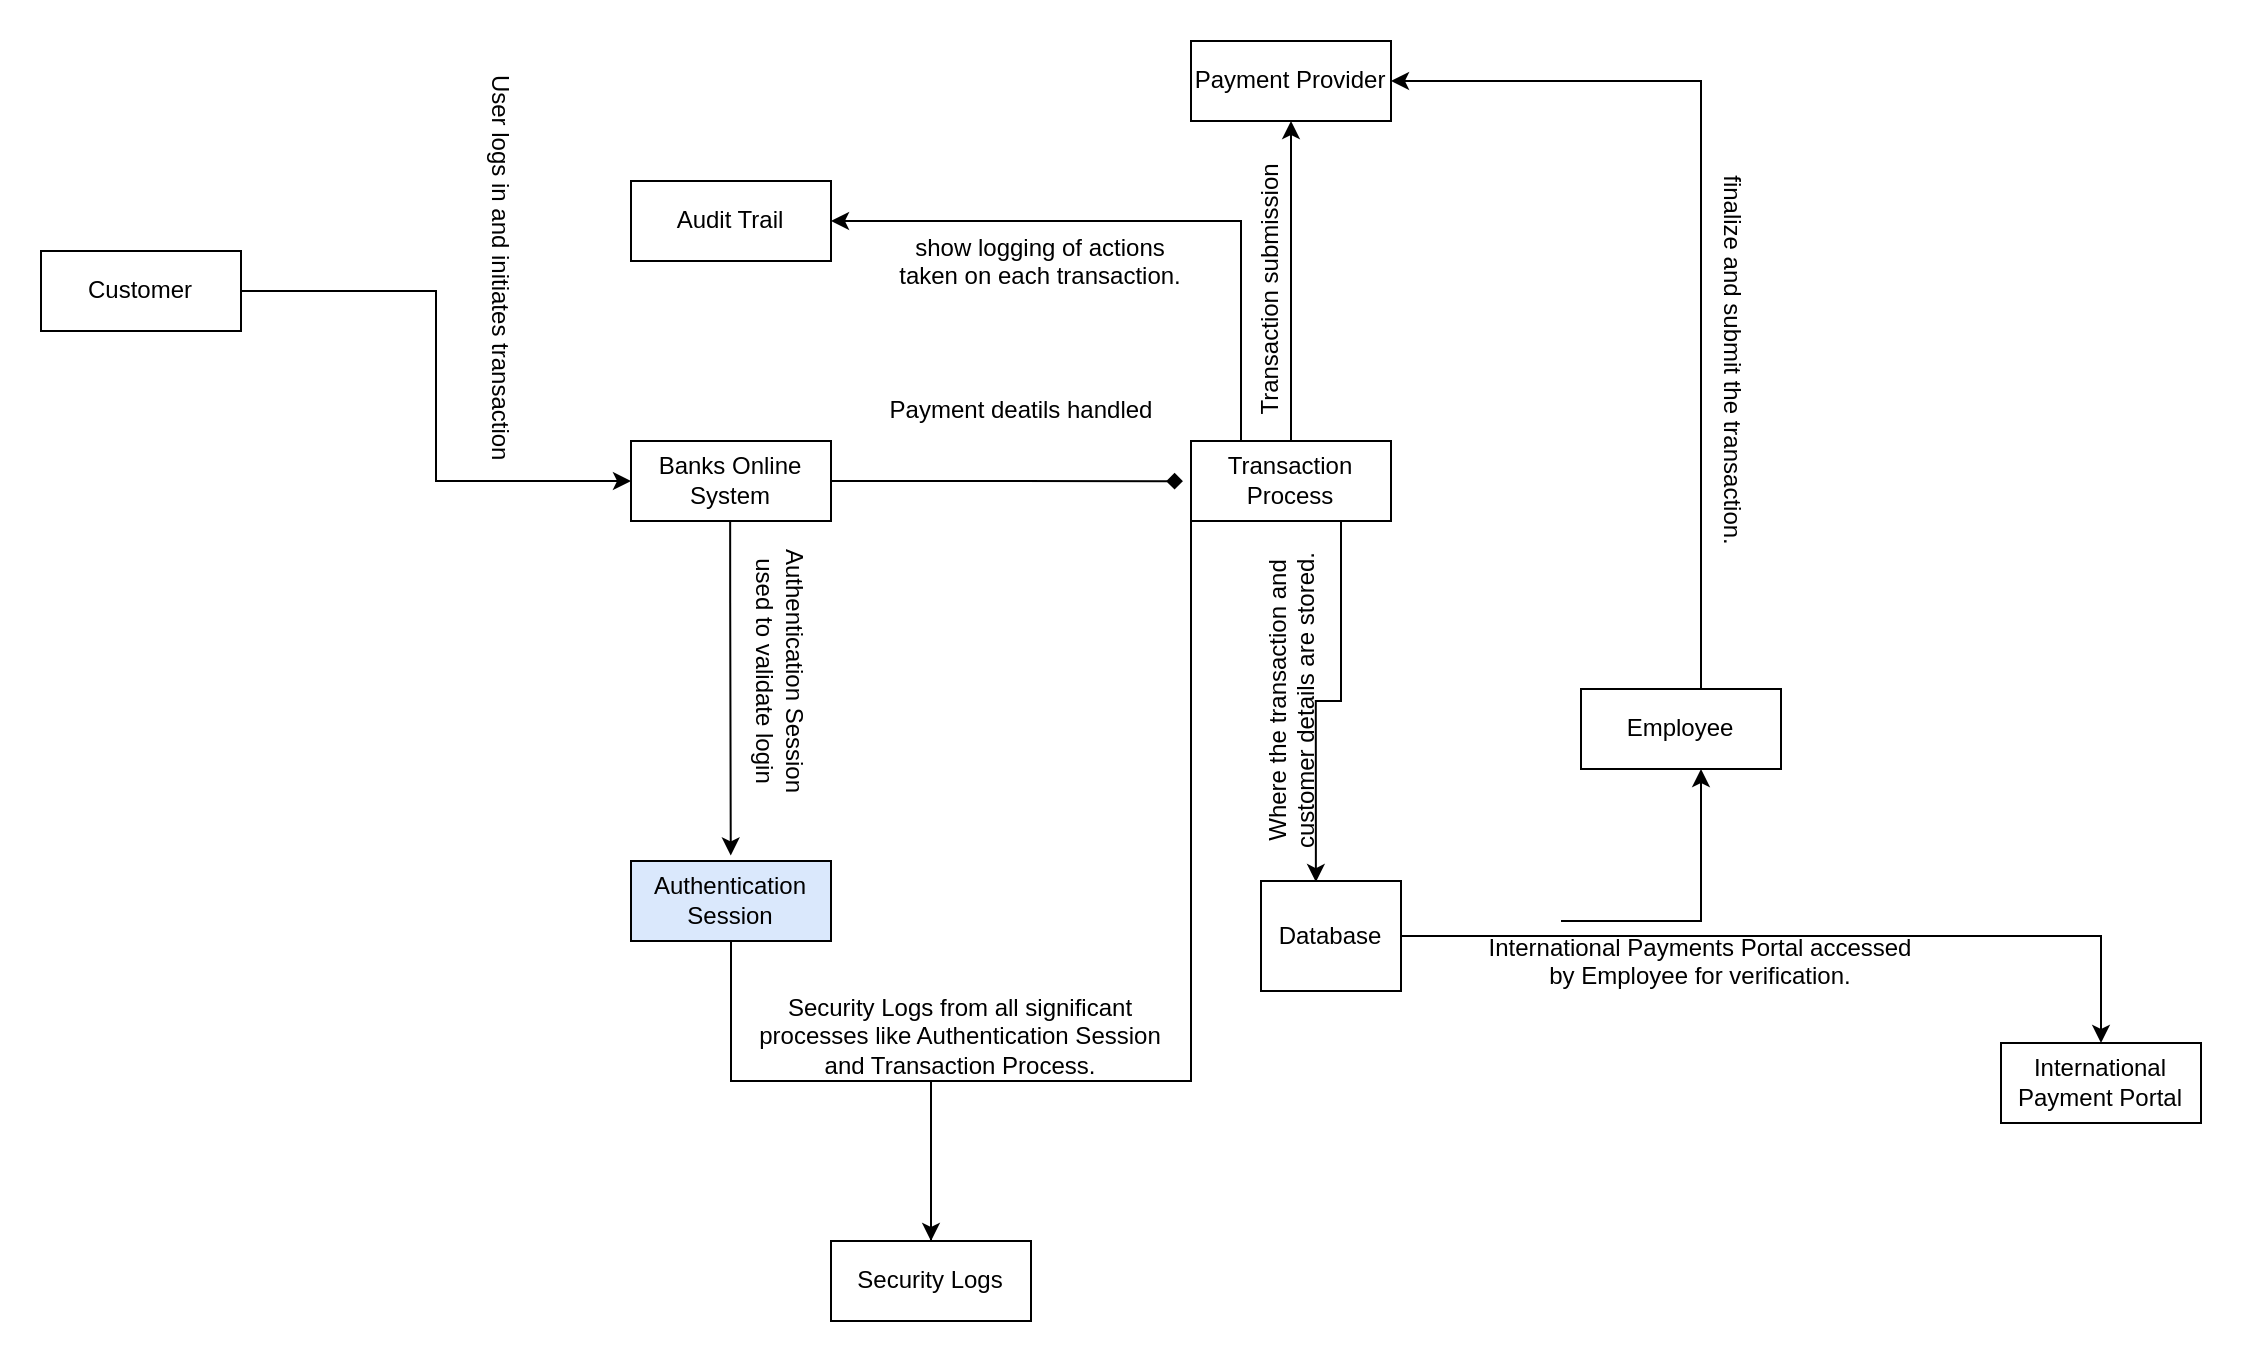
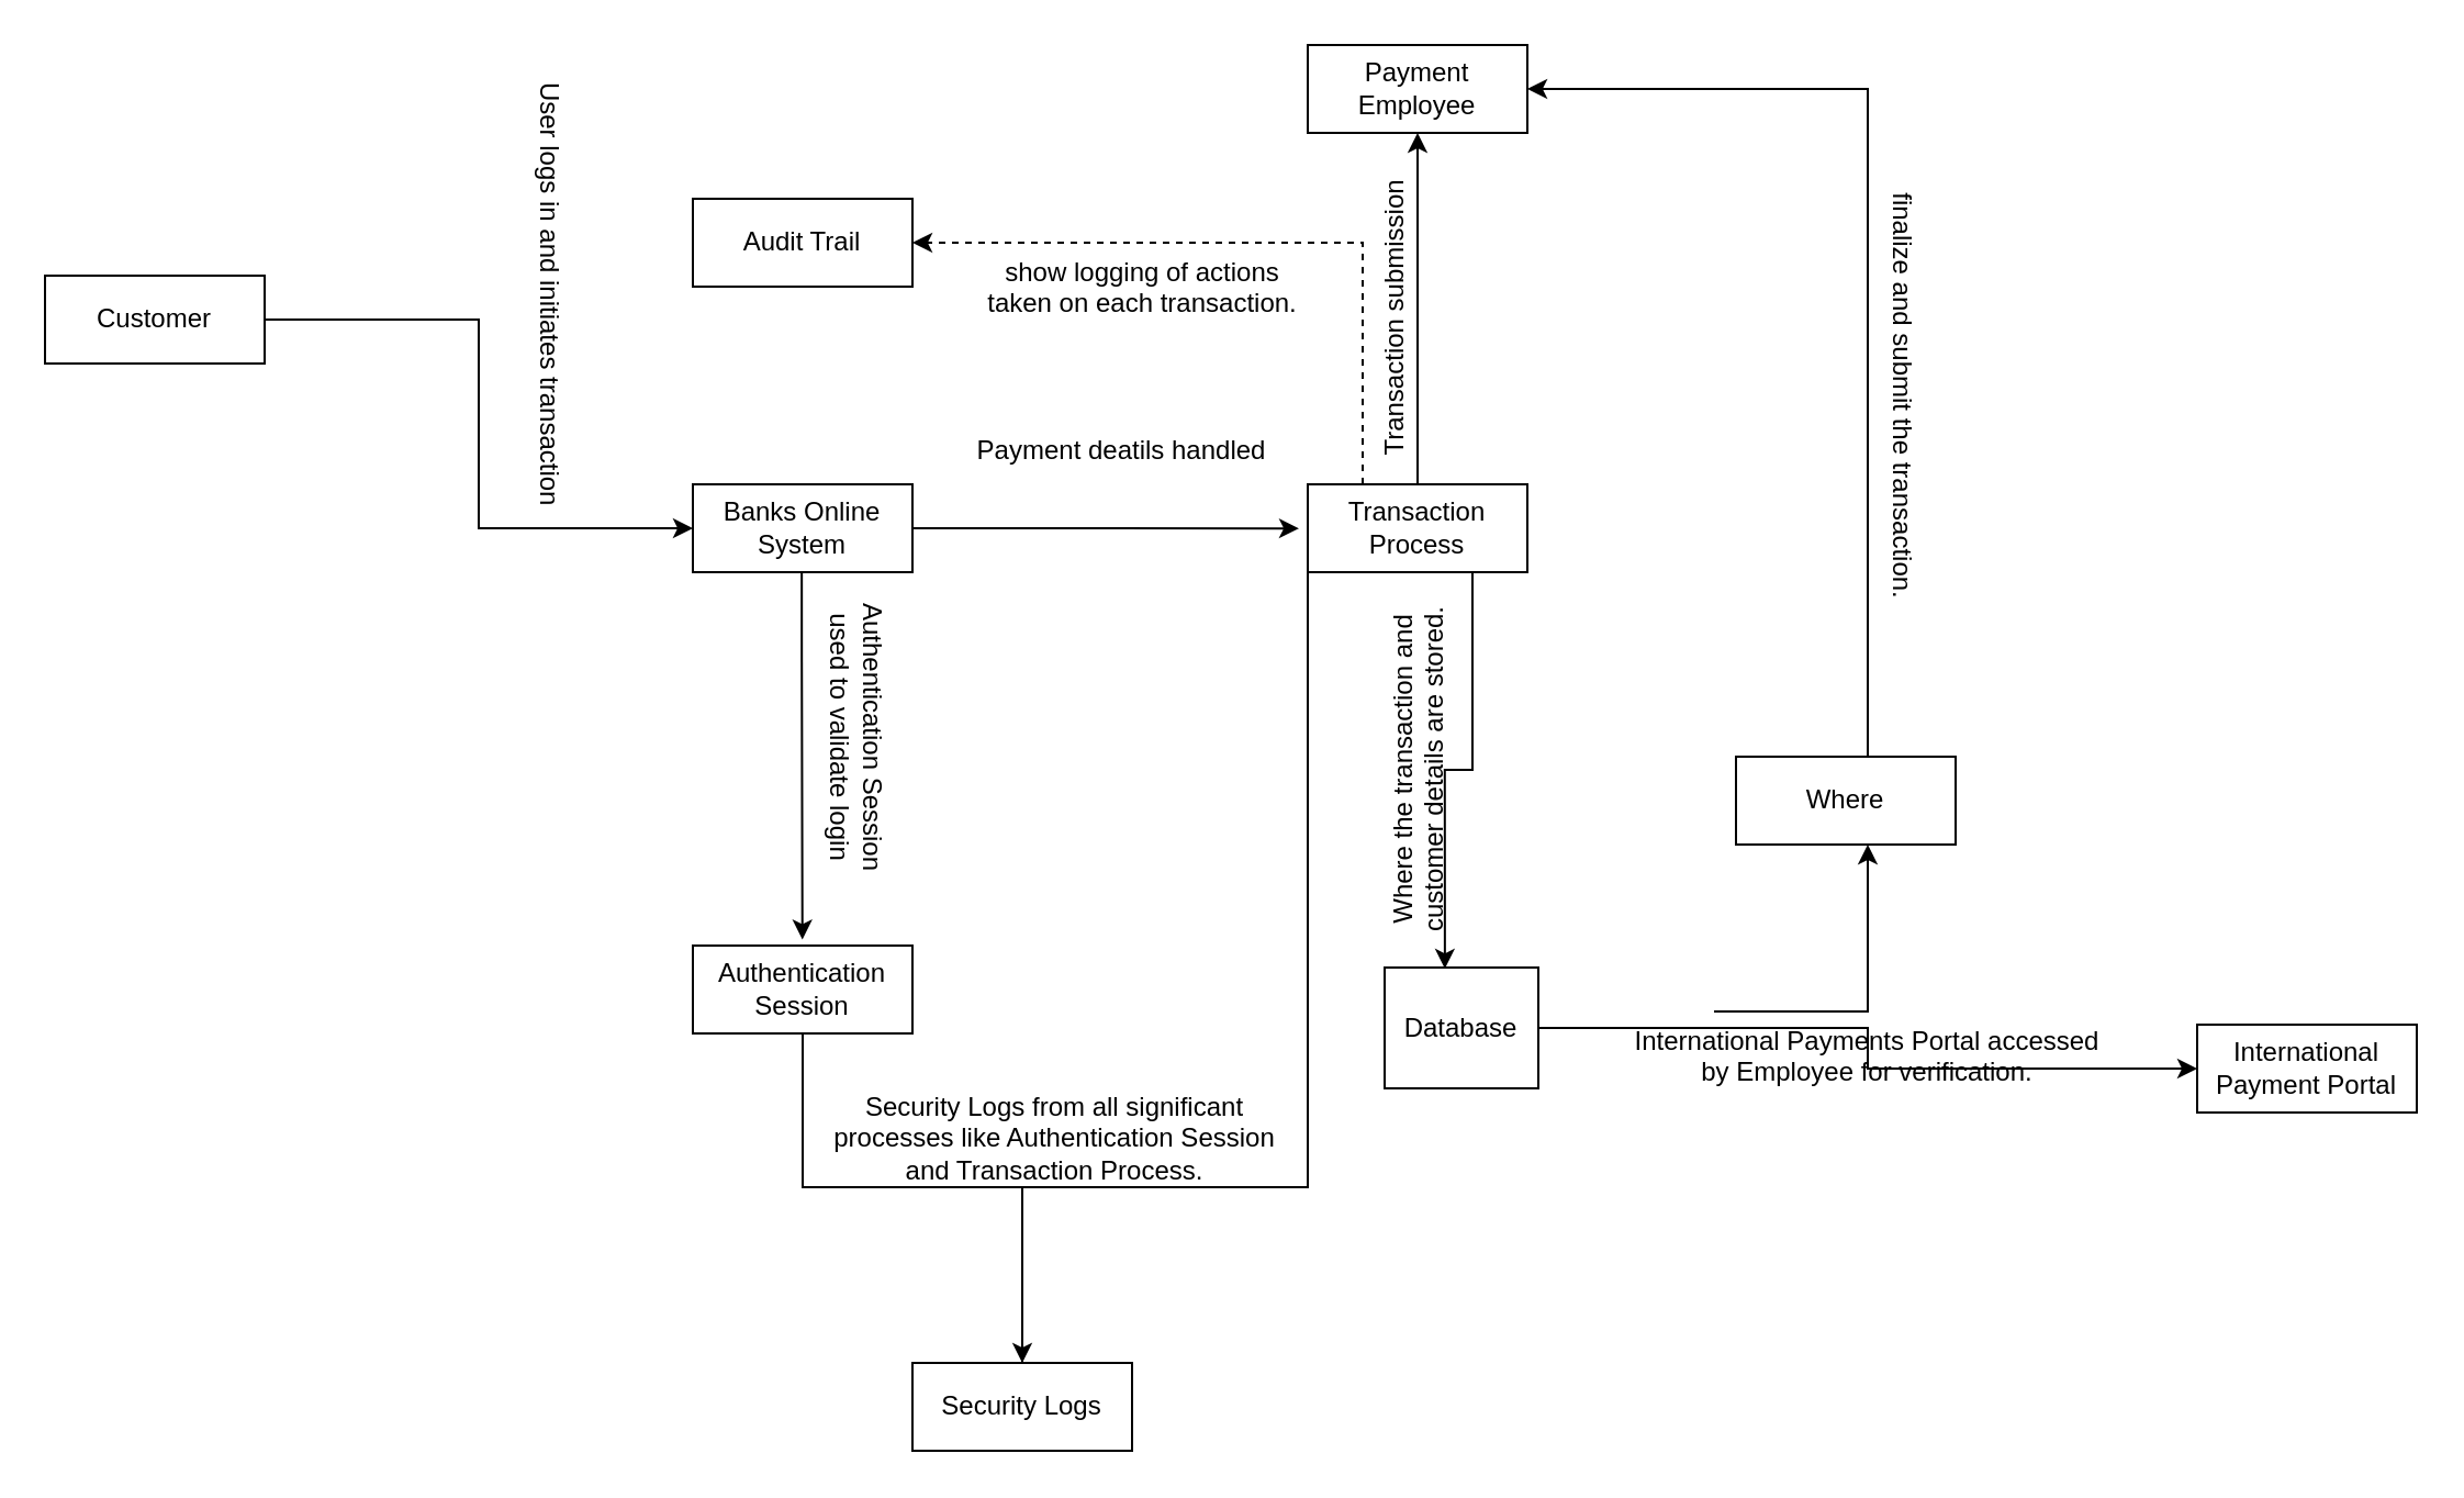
- <mxCell id="14" value="Payment Provider" style="whiteSpace=wrap;html=1;align=center;" parent="1" vertex="1"><mxGeometry x="595" y="20" width="100" height="40" as="geometry" /></mxCell>
+ <mxCell id="14" value="Payment Employee" style="whiteSpace=wrap;html=1;align=center;" parent="1" vertex="1"><mxGeometry x="595" y="20" width="100" height="40" as="geometry" /></mxCell>
- <mxCell id="12" style="edgeStyle=orthogonalEdgeStyle;rounded=0;orthogonalLoop=1;jettySize=auto;html=1;exitX=0.25;exitY=0;exitDx=0;exitDy=0;entryX=1;entryY=0.5;entryDx=0;entryDy=0;" parent="1" source="13" target="22" edge="1"><mxGeometry relative="1" as="geometry" /></mxCell>
+ <mxCell id="12" style="edgeStyle=orthogonalEdgeStyle;rounded=0;orthogonalLoop=1;jettySize=auto;html=1;exitX=0.25;exitY=0;exitDx=0;exitDy=0;entryX=1;entryY=0.5;entryDx=0;entryDy=0;dashed=1;" parent="1" source="13" target="22" edge="1"><mxGeometry relative="1" as="geometry" /></mxCell>
- <mxCell id="5" style="edgeStyle=orthogonalEdgeStyle;rounded=0;orthogonalLoop=1;jettySize=auto;html=1;exitX=1;exitY=0.5;exitDx=0;exitDy=0;entryX=-0.04;entryY=0.502;entryDx=0;entryDy=0;entryPerimeter=0;endArrow=diamond;" parent="1" source="6" target="13" edge="1"><mxGeometry relative="1" as="geometry" /></mxCell>
+ <mxCell id="5" style="edgeStyle=orthogonalEdgeStyle;rounded=0;orthogonalLoop=1;jettySize=auto;html=1;exitX=1;exitY=0.5;exitDx=0;exitDy=0;entryX=-0.04;entryY=0.502;entryDx=0;entryDy=0;entryPerimeter=0;" parent="1" source="6" target="13" edge="1"><mxGeometry relative="1" as="geometry" /></mxCell>
- <mxCell id="18" value="Employee" style="whiteSpace=wrap;html=1;align=center;" parent="1" vertex="1"><mxGeometry x="790" y="344" width="100" height="40" as="geometry" /></mxCell>
+ <mxCell id="18" value="Where" style="whiteSpace=wrap;html=1;align=center;" parent="1" vertex="1"><mxGeometry x="790" y="344" width="100" height="40" as="geometry" /></mxCell>
- <mxCell id="8" value="Authentication Session" style="whiteSpace=wrap;html=1;align=center;fillColor=#dae8fc;" parent="1" vertex="1"><mxGeometry x="315" y="430" width="100" height="40" as="geometry" /></mxCell>
+ <mxCell id="8" value="Authentication Session" style="whiteSpace=wrap;html=1;align=center;" parent="1" vertex="1"><mxGeometry x="315" y="430" width="100" height="40" as="geometry" /></mxCell>
- <mxCell id="15" value="International Payment Portal" style="whiteSpace=wrap;html=1;align=center;" parent="1" vertex="1"><mxGeometry x="1000" y="521" width="100" height="40" as="geometry" /></mxCell>
+ <mxCell id="15" value="International Payment Portal" style="whiteSpace=wrap;html=1;align=center;" parent="1" vertex="1"><mxGeometry x="1000" y="466" width="100" height="40" as="geometry" /></mxCell>
